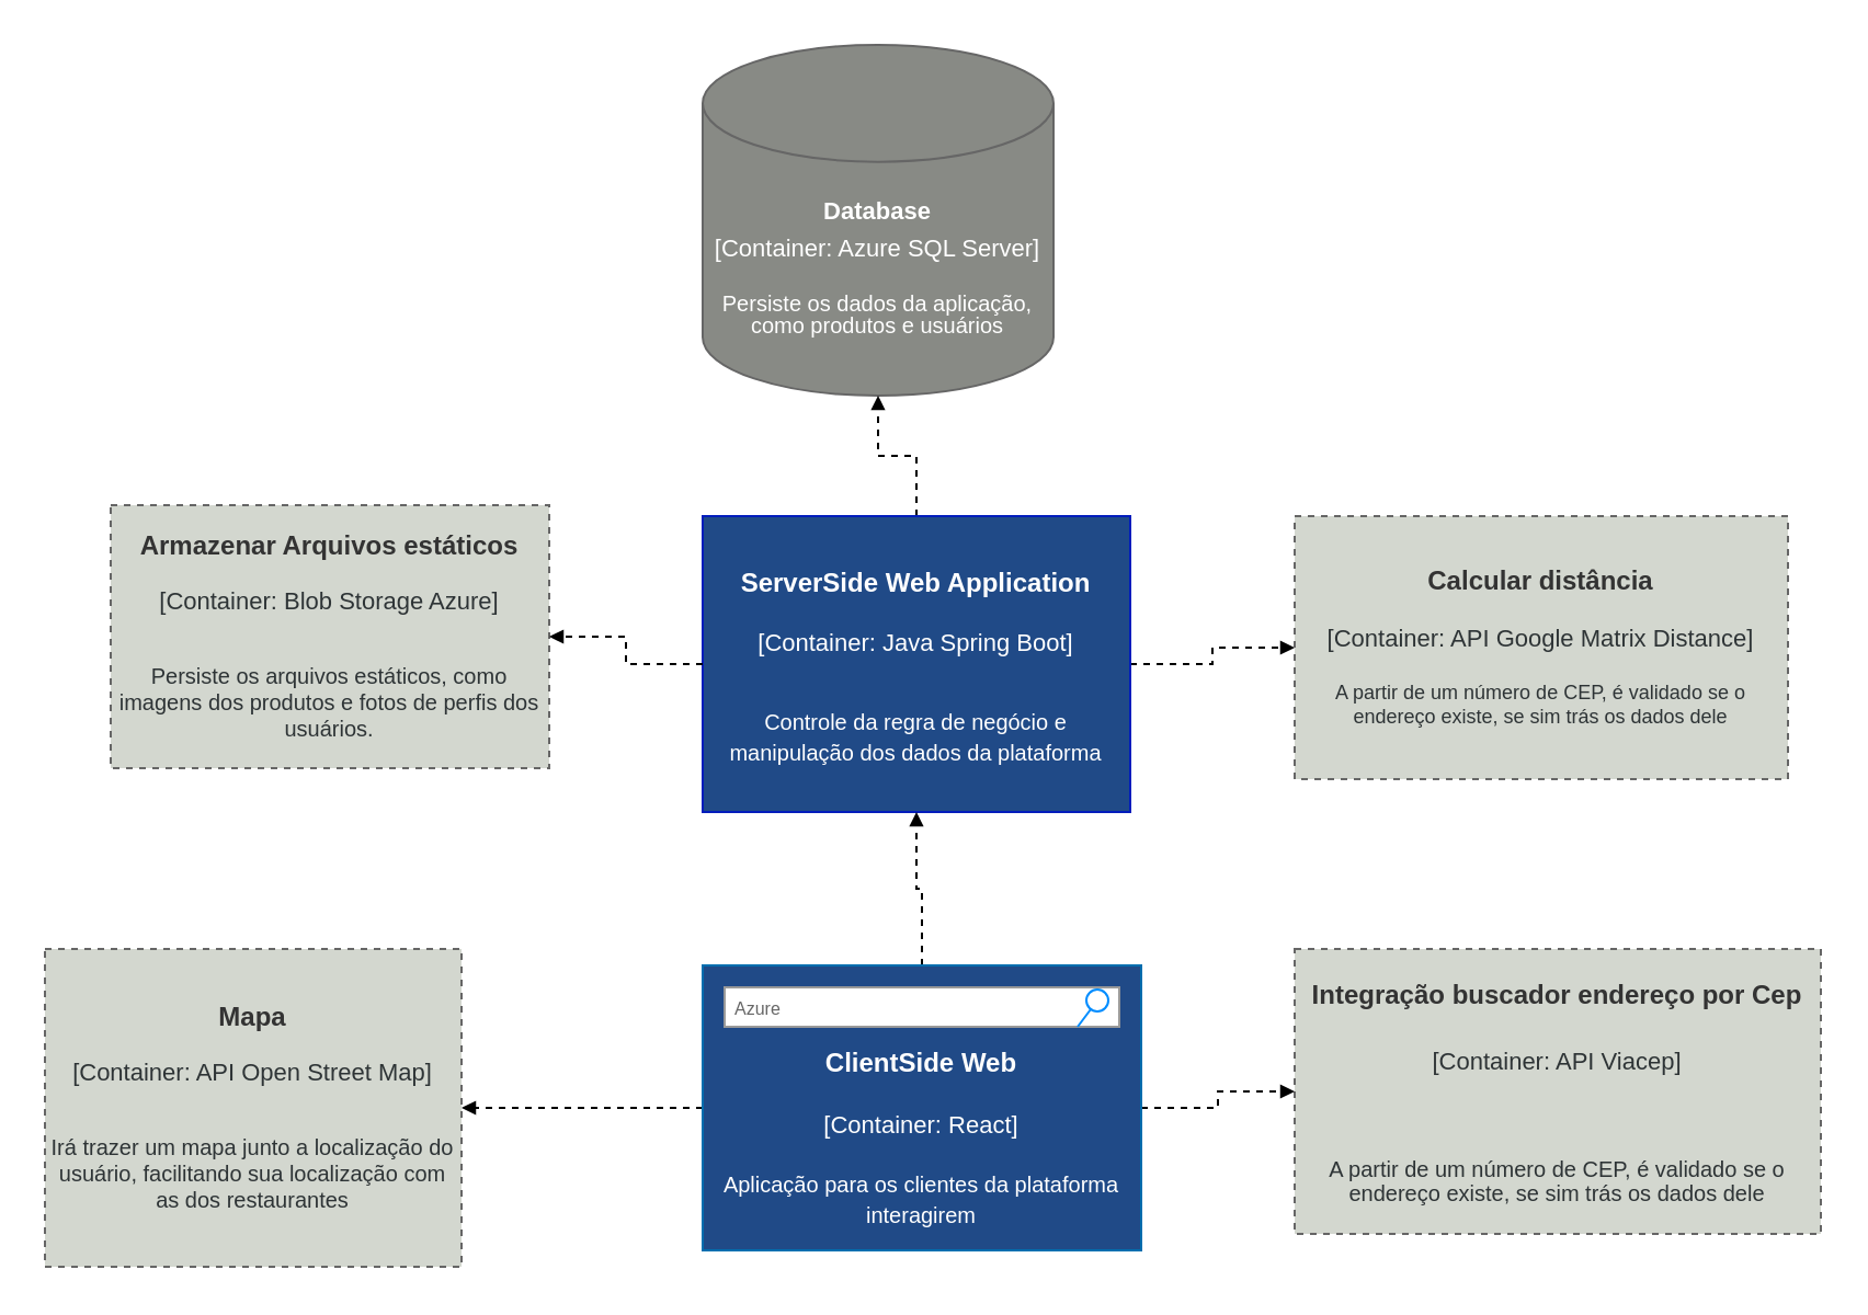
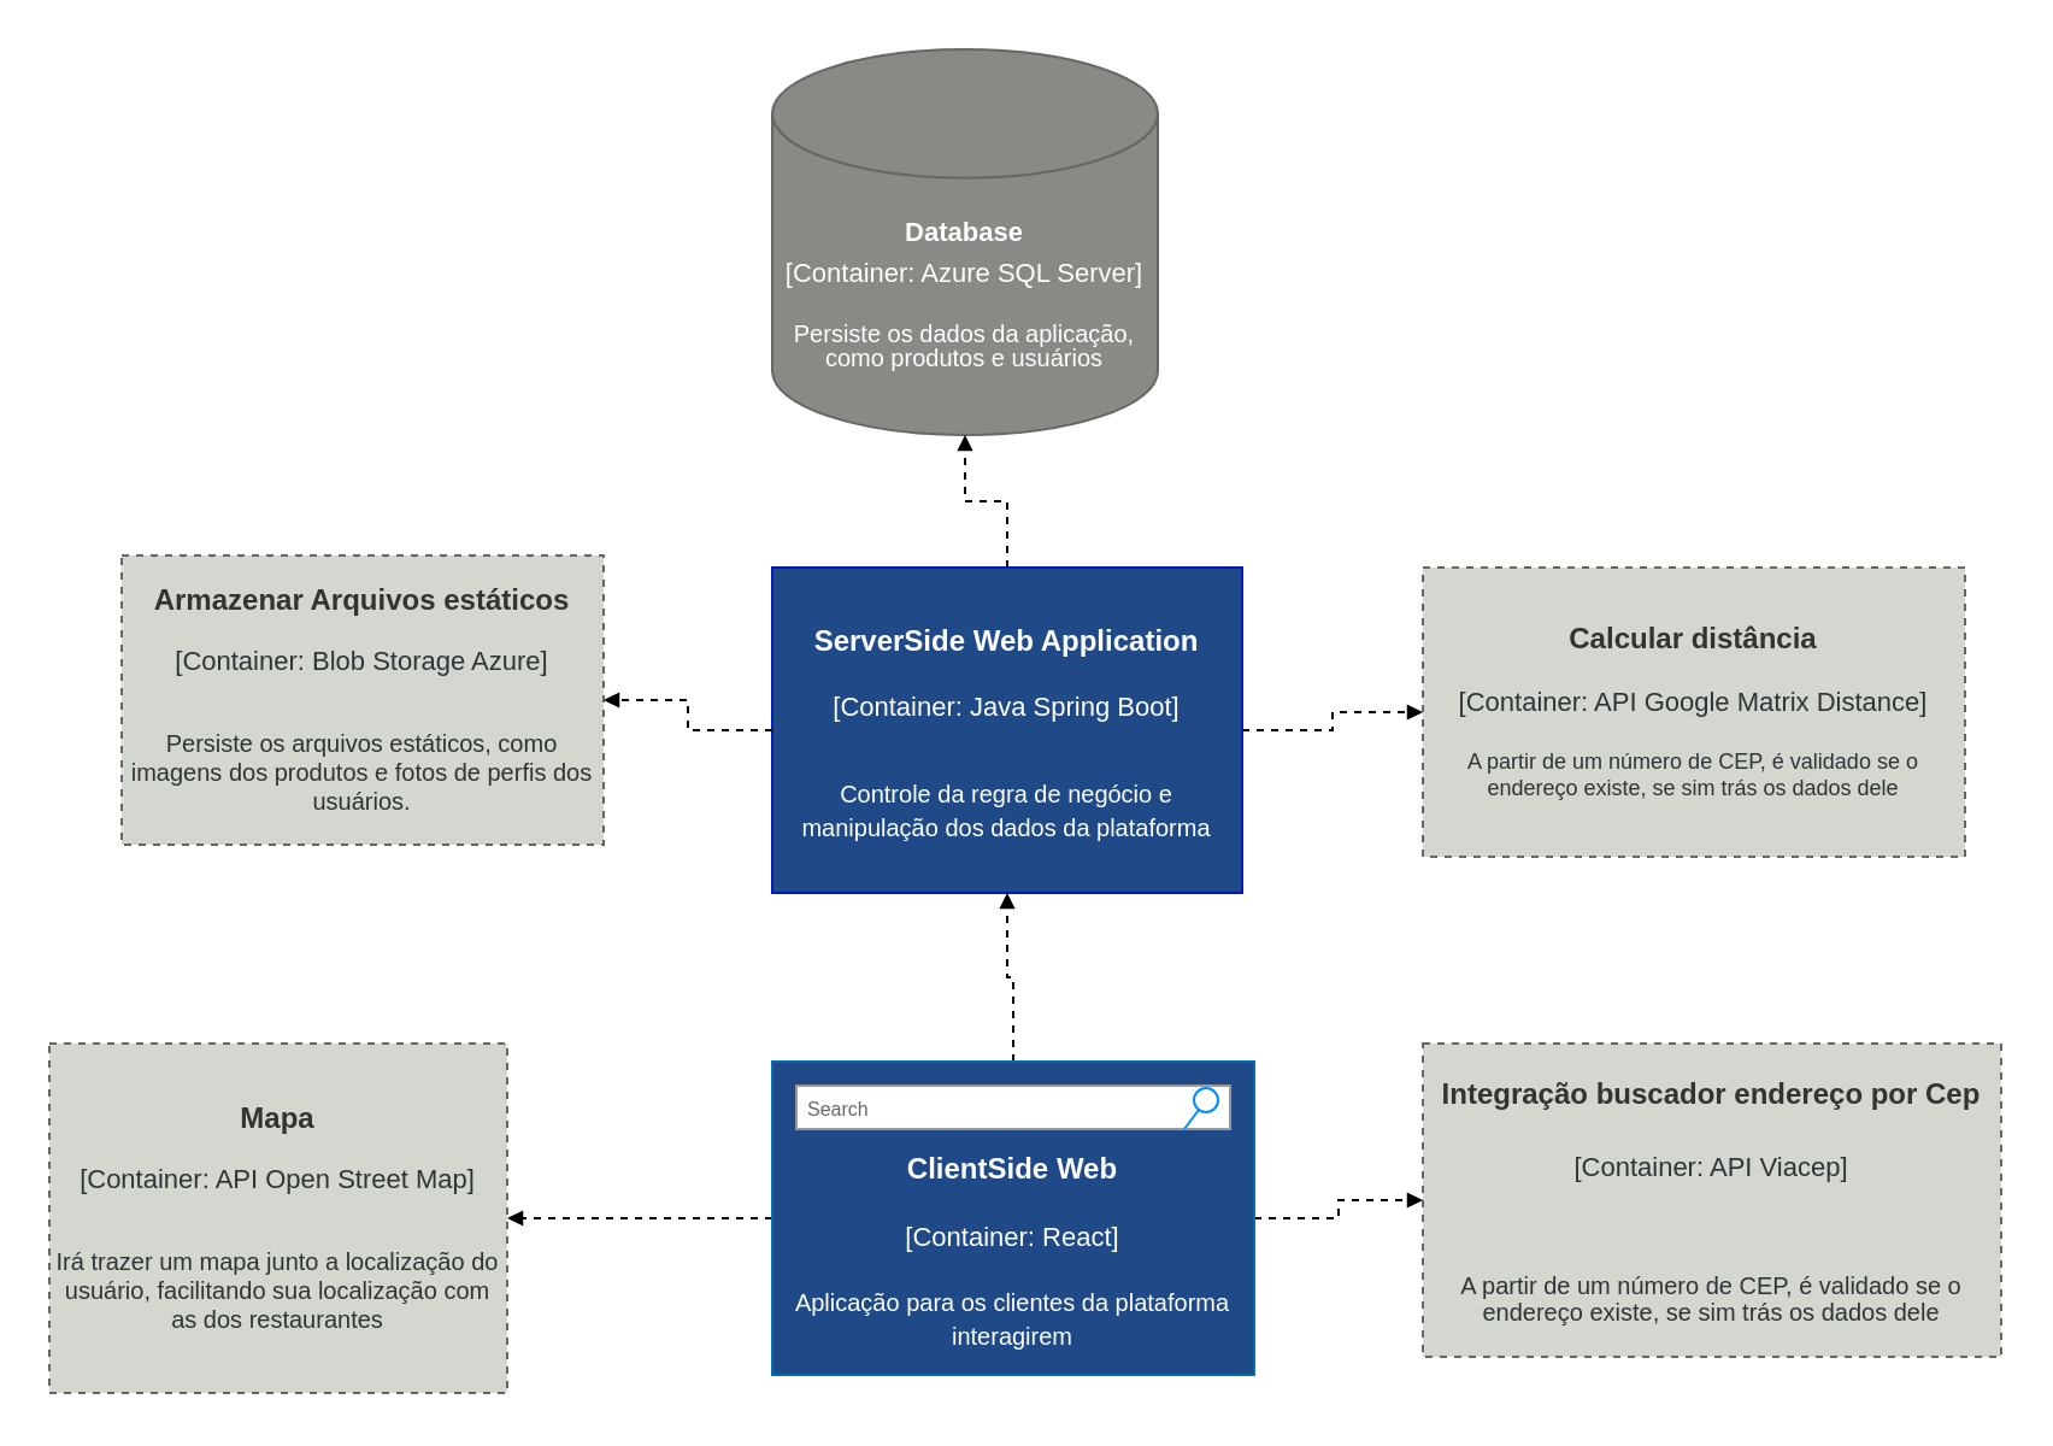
- <mxCell id="14" value="&lt;p style=&quot;line-height: 110%;&quot;&gt;&lt;font style=&quot;font-size: 8px;&quot;&gt;Azure&lt;/font&gt;&lt;/p&gt;" style="strokeWidth=1;shadow=0;dashed=0;align=center;html=1;shape=mxgraph.mockup.forms.searchBox;strokeColor=#999999;mainText=;strokeColor2=#008cff;fontColor=#666666;fontSize=17;align=left;spacingLeft=3;whiteSpace=wrap;" vertex="1" parent="1"><mxGeometry x="330" y="450" width="180" height="18" as="geometry" /></mxCell>
+ <mxCell id="14" value="&lt;p style=&quot;line-height: 110%;&quot;&gt;&lt;font style=&quot;font-size: 8px;&quot;&gt;Search&lt;/font&gt;&lt;/p&gt;" style="strokeWidth=1;shadow=0;dashed=0;align=center;html=1;shape=mxgraph.mockup.forms.searchBox;strokeColor=#999999;mainText=;strokeColor2=#008cff;fontColor=#666666;fontSize=17;align=left;spacingLeft=3;whiteSpace=wrap;" vertex="1" parent="1"><mxGeometry x="330" y="450" width="180" height="18" as="geometry" /></mxCell>
